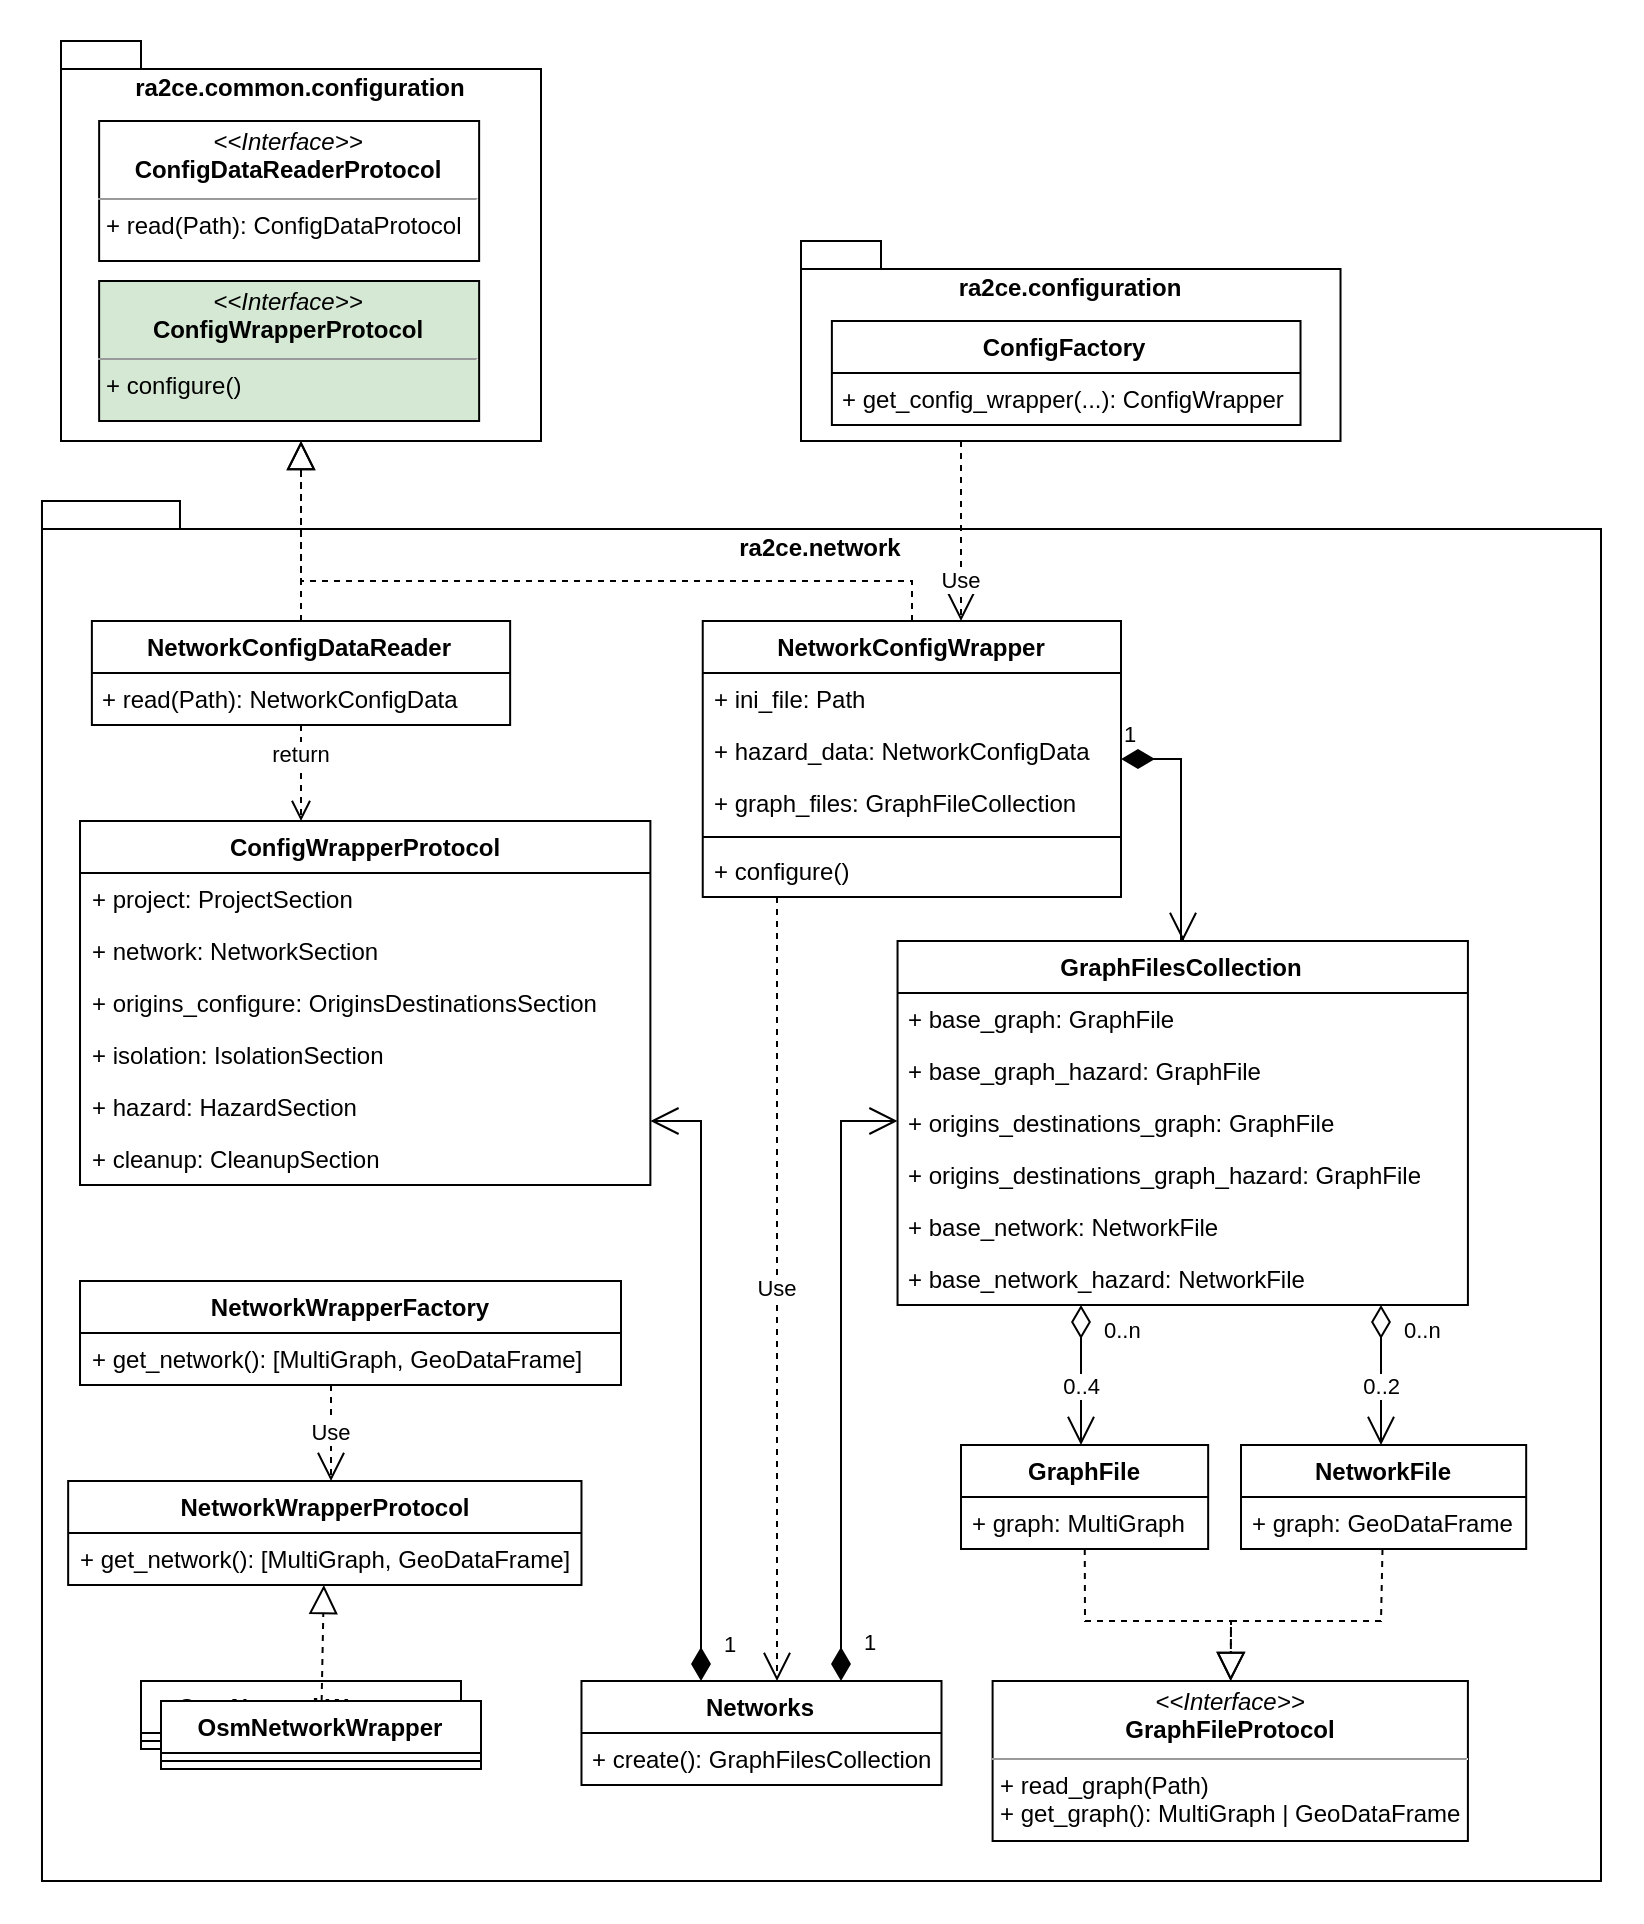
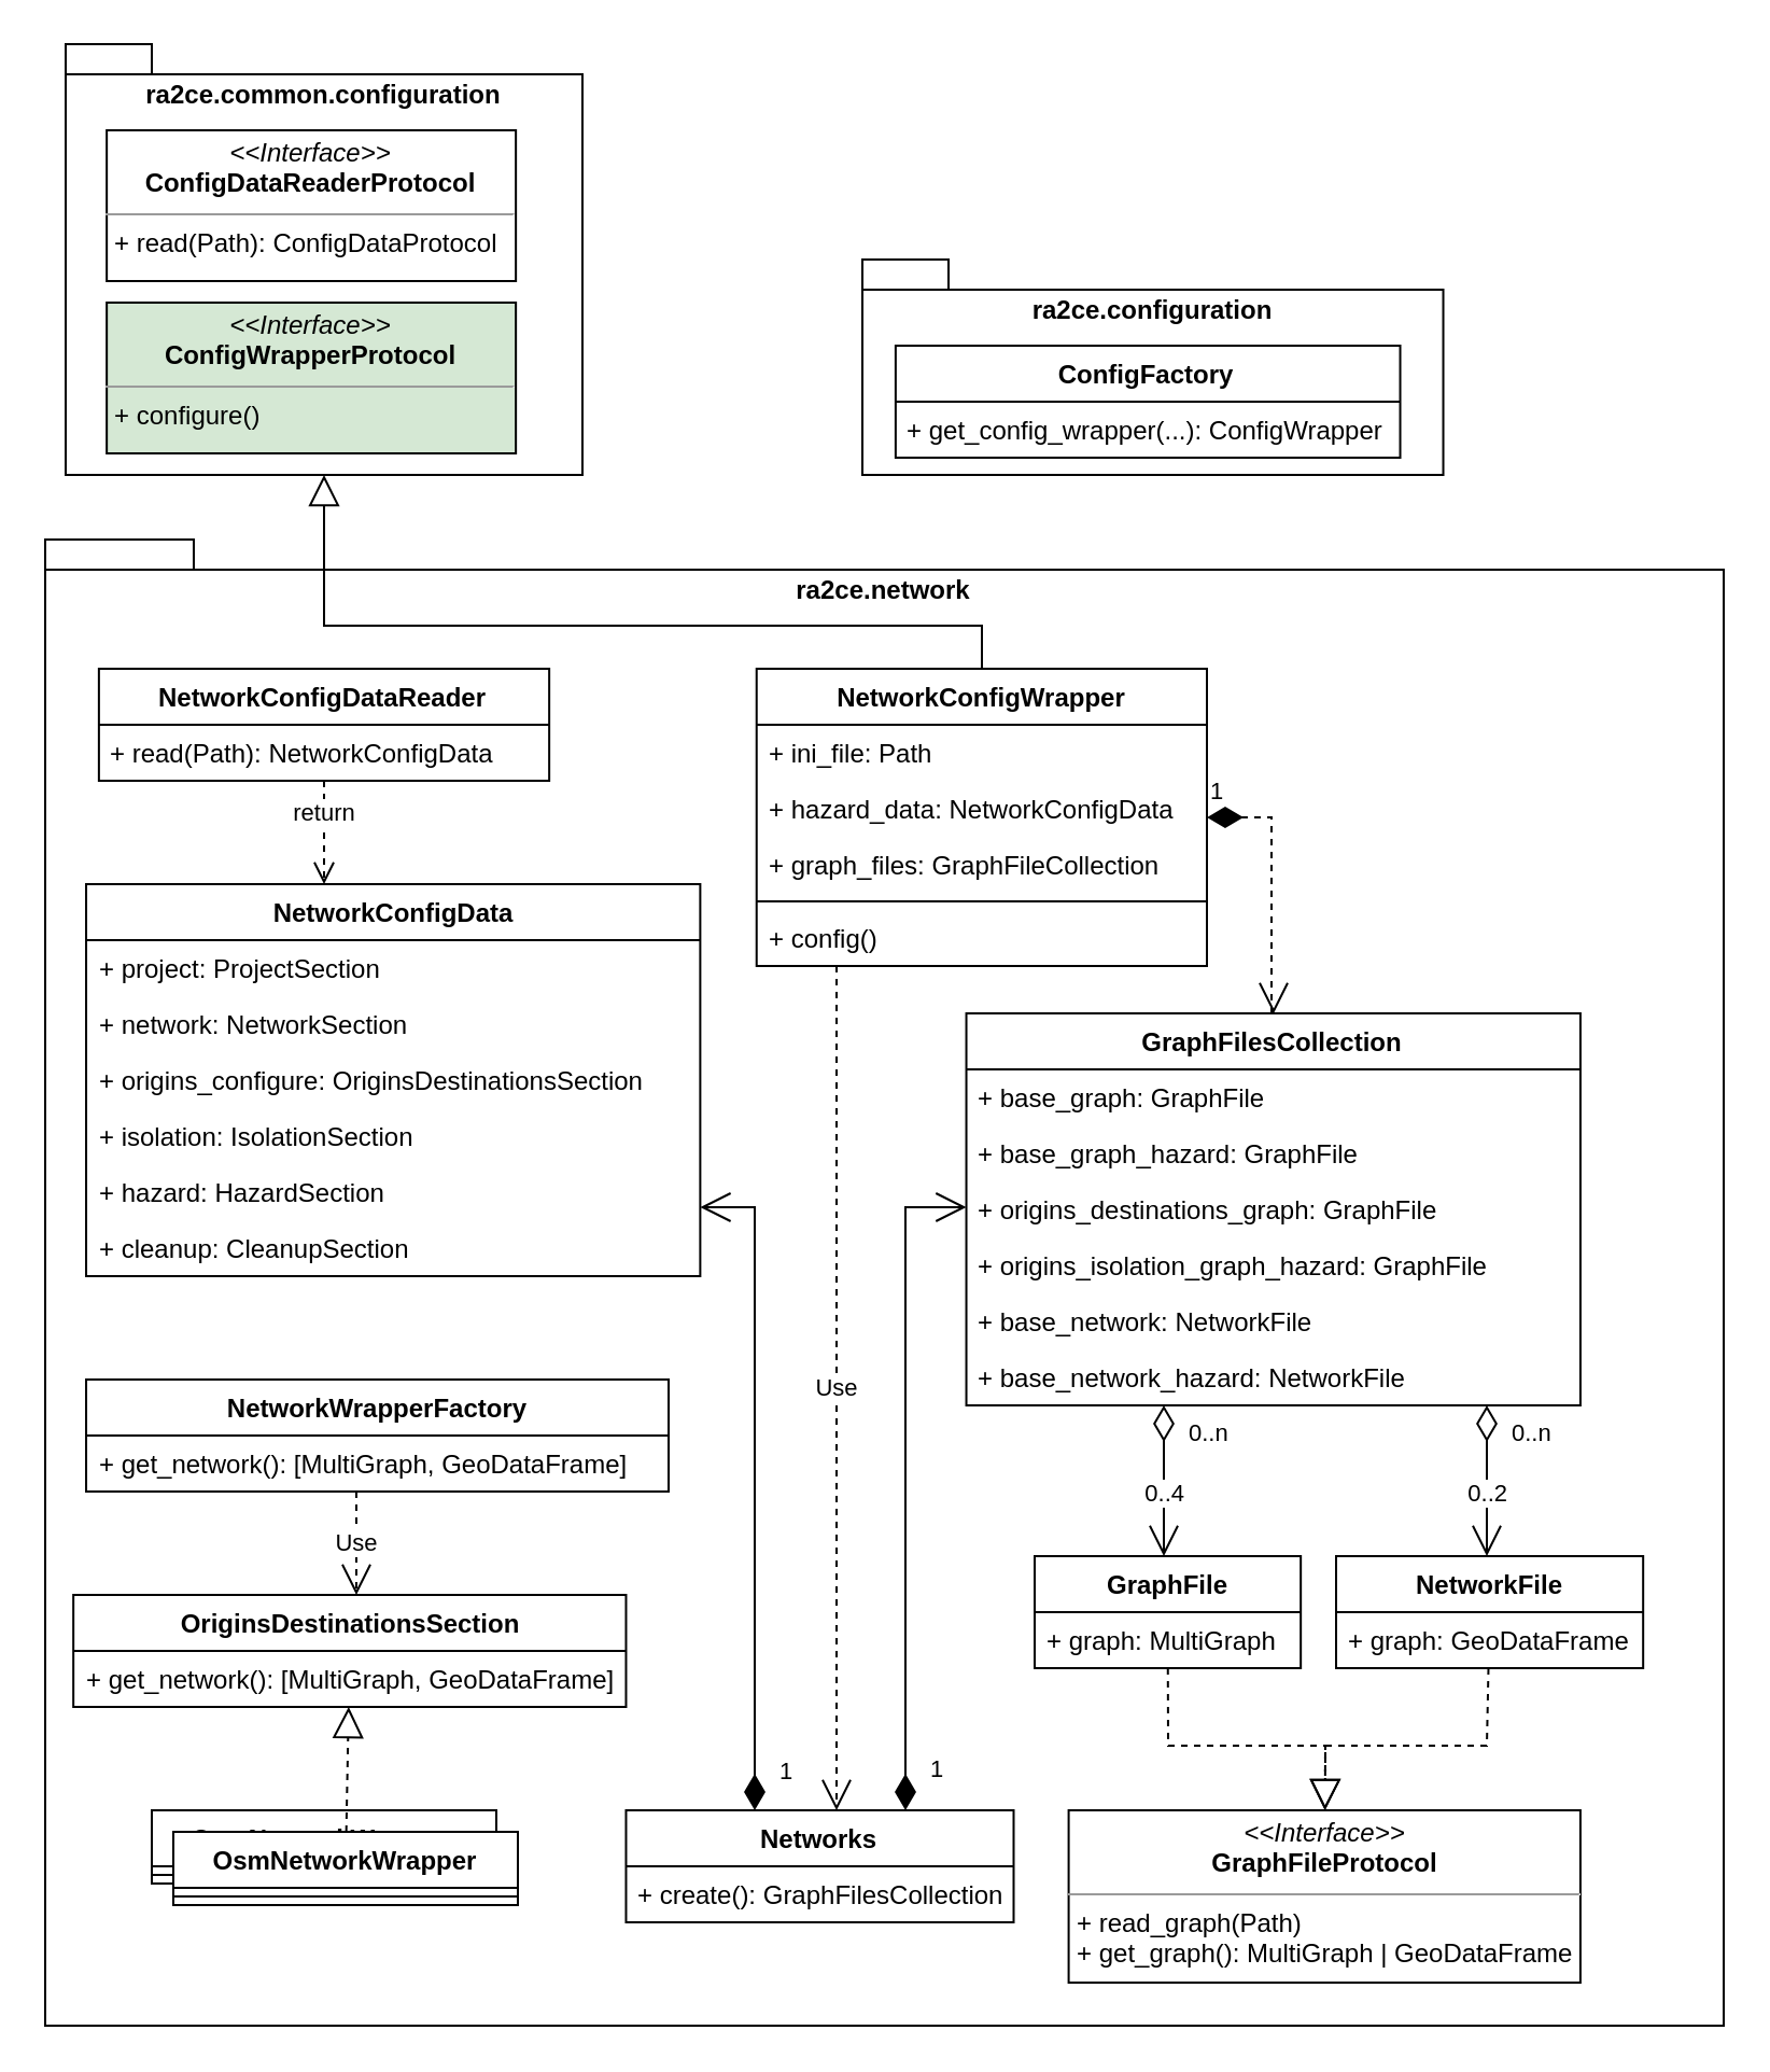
- <mxCell id="52" value="Use" style="endArrow=open;endSize=12;dashed=1;html=1;rounded=0;edgeStyle=elbowEdgeStyle;" edge="1" parent="1" source="45" target="5"><mxGeometry x="0.556" width="160" relative="1" as="geometry"><mxPoint x="210" y="310" as="sourcePoint" /><mxPoint x="370" y="310" as="targetPoint" /><mxPoint as="offset" /></mxGeometry></mxCell>
- <mxCell id="49" value="" style="endArrow=block;dashed=1;endFill=0;endSize=12;html=1;rounded=0;edgeStyle=orthogonalEdgeStyle;" edge="1" parent="1" source="5" target="41"><mxGeometry width="160" relative="1" as="geometry"><mxPoint x="155" y="406" as="sourcePoint" /><mxPoint x="158" y="230" as="targetPoint" /><Array as="points"><mxPoint x="456" y="290" /><mxPoint x="150" y="290" /></Array></mxGeometry></mxCell>
+ <mxCell id="49" value="" style="endArrow=block;dashed=0;endFill=0;endSize=12;html=1;rounded=0;edgeStyle=orthogonalEdgeStyle;" edge="1" parent="1" source="5" target="41"><mxGeometry width="160" relative="1" as="geometry"><mxPoint x="155" y="406" as="sourcePoint" /><mxPoint x="158" y="230" as="targetPoint" /><Array as="points"><mxPoint x="456" y="290" /><mxPoint x="150" y="290" /></Array></mxGeometry></mxCell>
- <mxCell id="48" value="" style="endArrow=block;dashed=1;endFill=0;endSize=12;html=1;rounded=0;" edge="1" parent="1" source="13" target="41"><mxGeometry width="160" relative="1" as="geometry"><mxPoint x="370" y="210" as="sourcePoint" /><mxPoint x="210" y="210" as="targetPoint" /></mxGeometry></mxCell>
- <mxCell id="37" value="1" style="endArrow=open;html=1;endSize=12;startArrow=diamondThin;startSize=14;startFill=1;edgeStyle=orthogonalEdgeStyle;align=left;verticalAlign=bottom;rounded=0;" edge="1" parent="1" source="5" target="22"><mxGeometry x="-1" y="3" relative="1" as="geometry"><mxPoint x="210" y="510" as="sourcePoint" /><mxPoint x="370" y="510" as="targetPoint" /><Array as="points"><mxPoint x="590" y="379" /><mxPoint x="590" y="469" /><mxPoint x="591" y="469" /></Array></mxGeometry></mxCell>
+ <mxCell id="37" value="1" style="endArrow=open;html=1;endSize=12;startArrow=diamondThin;startSize=14;startFill=1;edgeStyle=orthogonalEdgeStyle;align=left;verticalAlign=bottom;rounded=0;dashed=1;" edge="1" parent="1" source="5" target="22"><mxGeometry x="-1" y="3" relative="1" as="geometry"><mxPoint x="210" y="510" as="sourcePoint" /><mxPoint x="370" y="510" as="targetPoint" /><Array as="points"><mxPoint x="590" y="379" /><mxPoint x="590" y="469" /><mxPoint x="591" y="469" /></Array></mxGeometry></mxCell>
- <mxCell id="15" value="ConfigWrapperProtocol" style="swimlane;fontStyle=1;align=center;verticalAlign=top;childLayout=stackLayout;horizontal=1;startSize=26;horizontalStack=0;resizeParent=1;resizeParentMax=0;resizeLast=0;collapsible=1;marginBottom=0;whiteSpace=wrap;html=1;" parent="1" vertex="1"><mxGeometry x="39.51" y="410" width="285.185" height="182" as="geometry" /></mxCell>
+ <mxCell id="15" value="NetworkConfigData" style="swimlane;fontStyle=1;align=center;verticalAlign=top;childLayout=stackLayout;horizontal=1;startSize=26;horizontalStack=0;resizeParent=1;resizeParentMax=0;resizeLast=0;collapsible=1;marginBottom=0;whiteSpace=wrap;html=1;" parent="1" vertex="1"><mxGeometry x="39.51" y="410" width="285.185" height="182" as="geometry" /></mxCell>
- <mxCell id="10" value="+ configure()" style="text;strokeColor=none;fillColor=none;align=left;verticalAlign=top;spacingLeft=4;spacingRight=4;overflow=hidden;rotatable=0;points=[[0,0.5],[1,0.5]];portConstraint=eastwest;whiteSpace=wrap;html=1;" parent="5" vertex="1"><mxGeometry y="112" width="209.136" height="26" as="geometry" /></mxCell>
+ <mxCell id="10" value="+ config()" style="text;strokeColor=none;fillColor=none;align=left;verticalAlign=top;spacingLeft=4;spacingRight=4;overflow=hidden;rotatable=0;points=[[0,0.5],[1,0.5]];portConstraint=eastwest;whiteSpace=wrap;html=1;" parent="5" vertex="1"><mxGeometry y="112" width="209.136" height="26" as="geometry" /></mxCell>
- <mxCell id="26" value="+ origins_destinations_graph_hazard: GraphFile" style="text;strokeColor=none;fillColor=none;align=left;verticalAlign=top;spacingLeft=4;spacingRight=4;overflow=hidden;rotatable=0;points=[[0,0.5],[1,0.5]];portConstraint=eastwest;whiteSpace=wrap;html=1;" parent="22" vertex="1"><mxGeometry y="104" width="285.185" height="26" as="geometry" /></mxCell>
+ <mxCell id="26" value="+ origins_isolation_graph_hazard: GraphFile" style="text;strokeColor=none;fillColor=none;align=left;verticalAlign=top;spacingLeft=4;spacingRight=4;overflow=hidden;rotatable=0;points=[[0,0.5],[1,0.5]];portConstraint=eastwest;whiteSpace=wrap;html=1;" parent="22" vertex="1"><mxGeometry y="104" width="285.185" height="26" as="geometry" /></mxCell>
- <mxCell id="11" value="NetworkWrapperProtocol" style="swimlane;fontStyle=1;align=center;verticalAlign=top;childLayout=stackLayout;horizontal=1;startSize=26;horizontalStack=0;resizeParent=1;resizeParentMax=0;resizeLast=0;collapsible=1;marginBottom=0;whiteSpace=wrap;html=1;" parent="1" vertex="1"><mxGeometry x="33.577" y="740" width="256.667" height="52" as="geometry" /></mxCell>
+ <mxCell id="11" value="OriginsDestinationsSection" style="swimlane;fontStyle=1;align=center;verticalAlign=top;childLayout=stackLayout;horizontal=1;startSize=26;horizontalStack=0;resizeParent=1;resizeParentMax=0;resizeLast=0;collapsible=1;marginBottom=0;whiteSpace=wrap;html=1;" parent="1" vertex="1"><mxGeometry x="33.577" y="740" width="256.667" height="52" as="geometry" /></mxCell>
